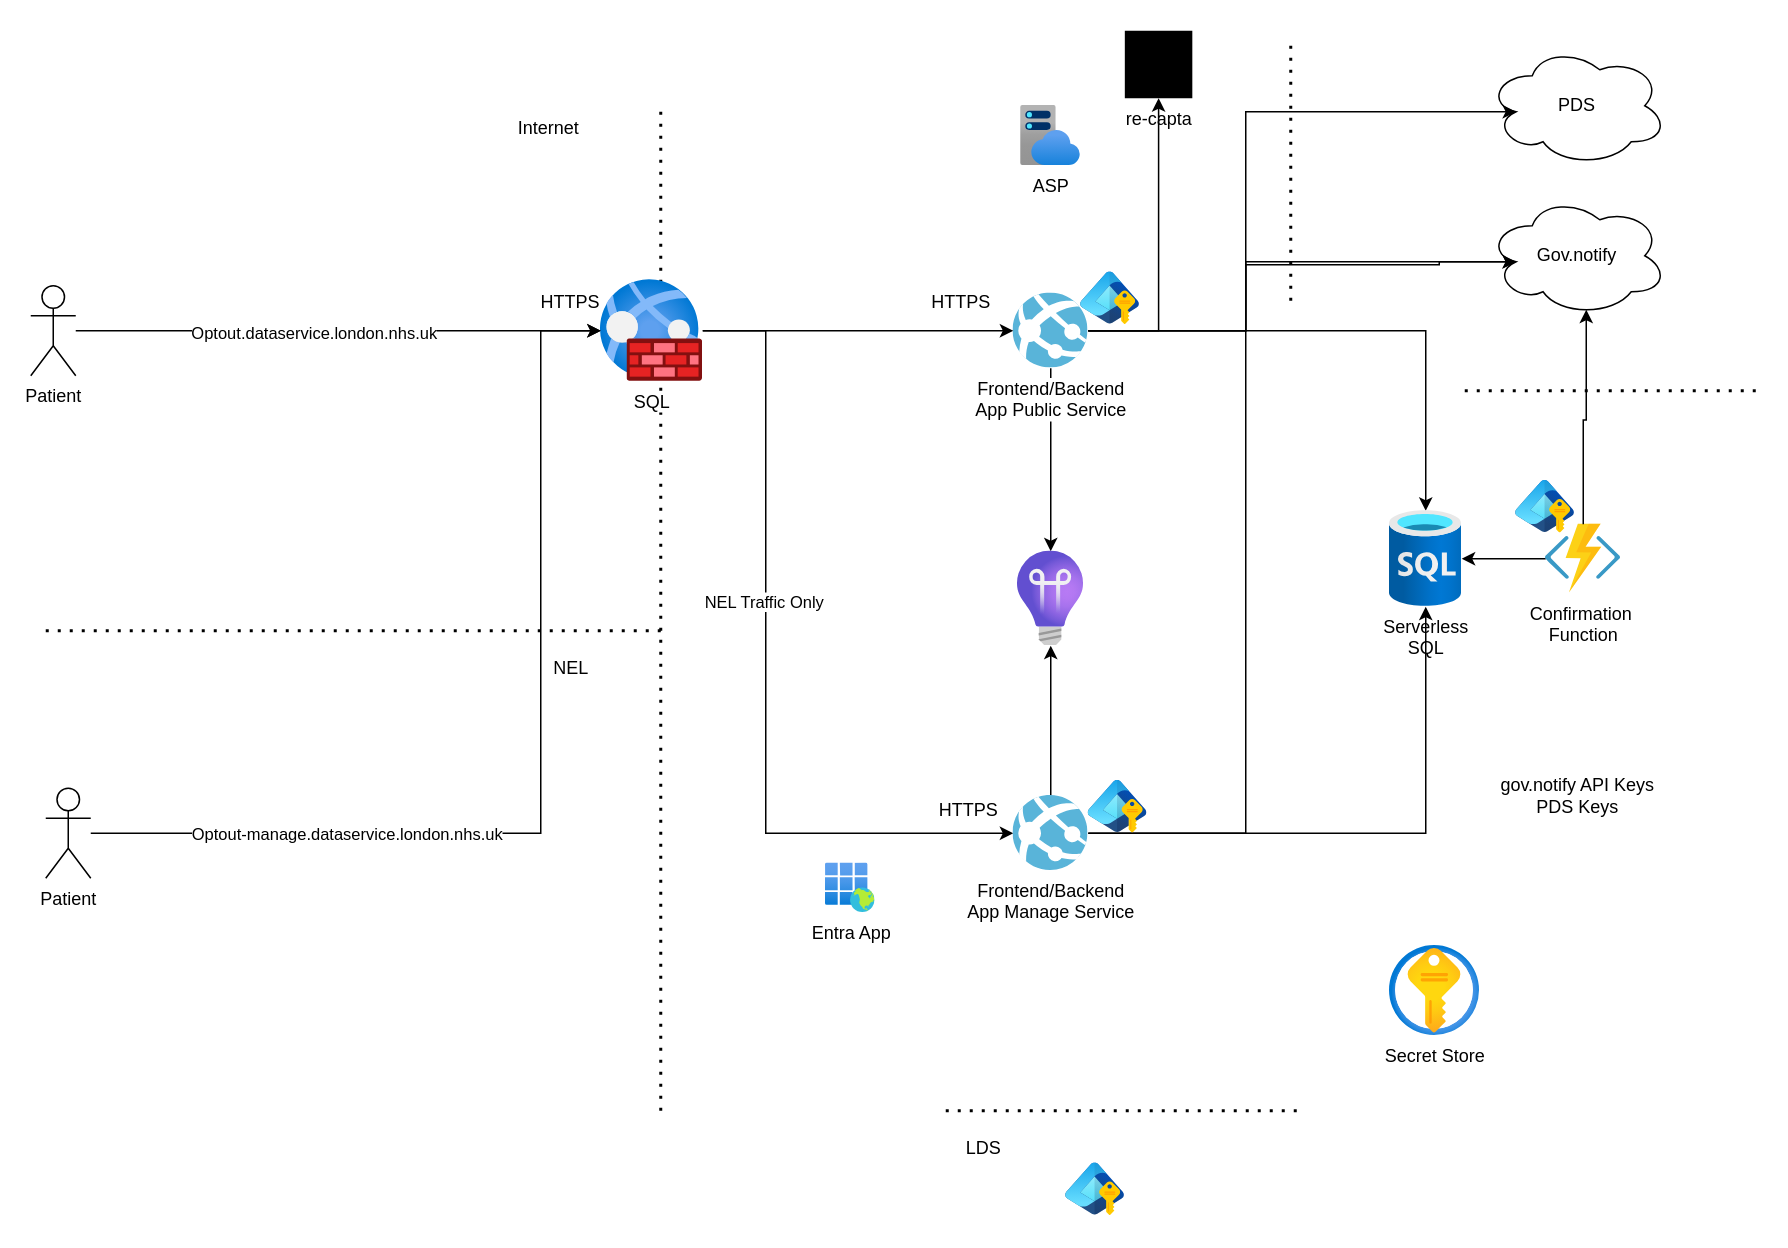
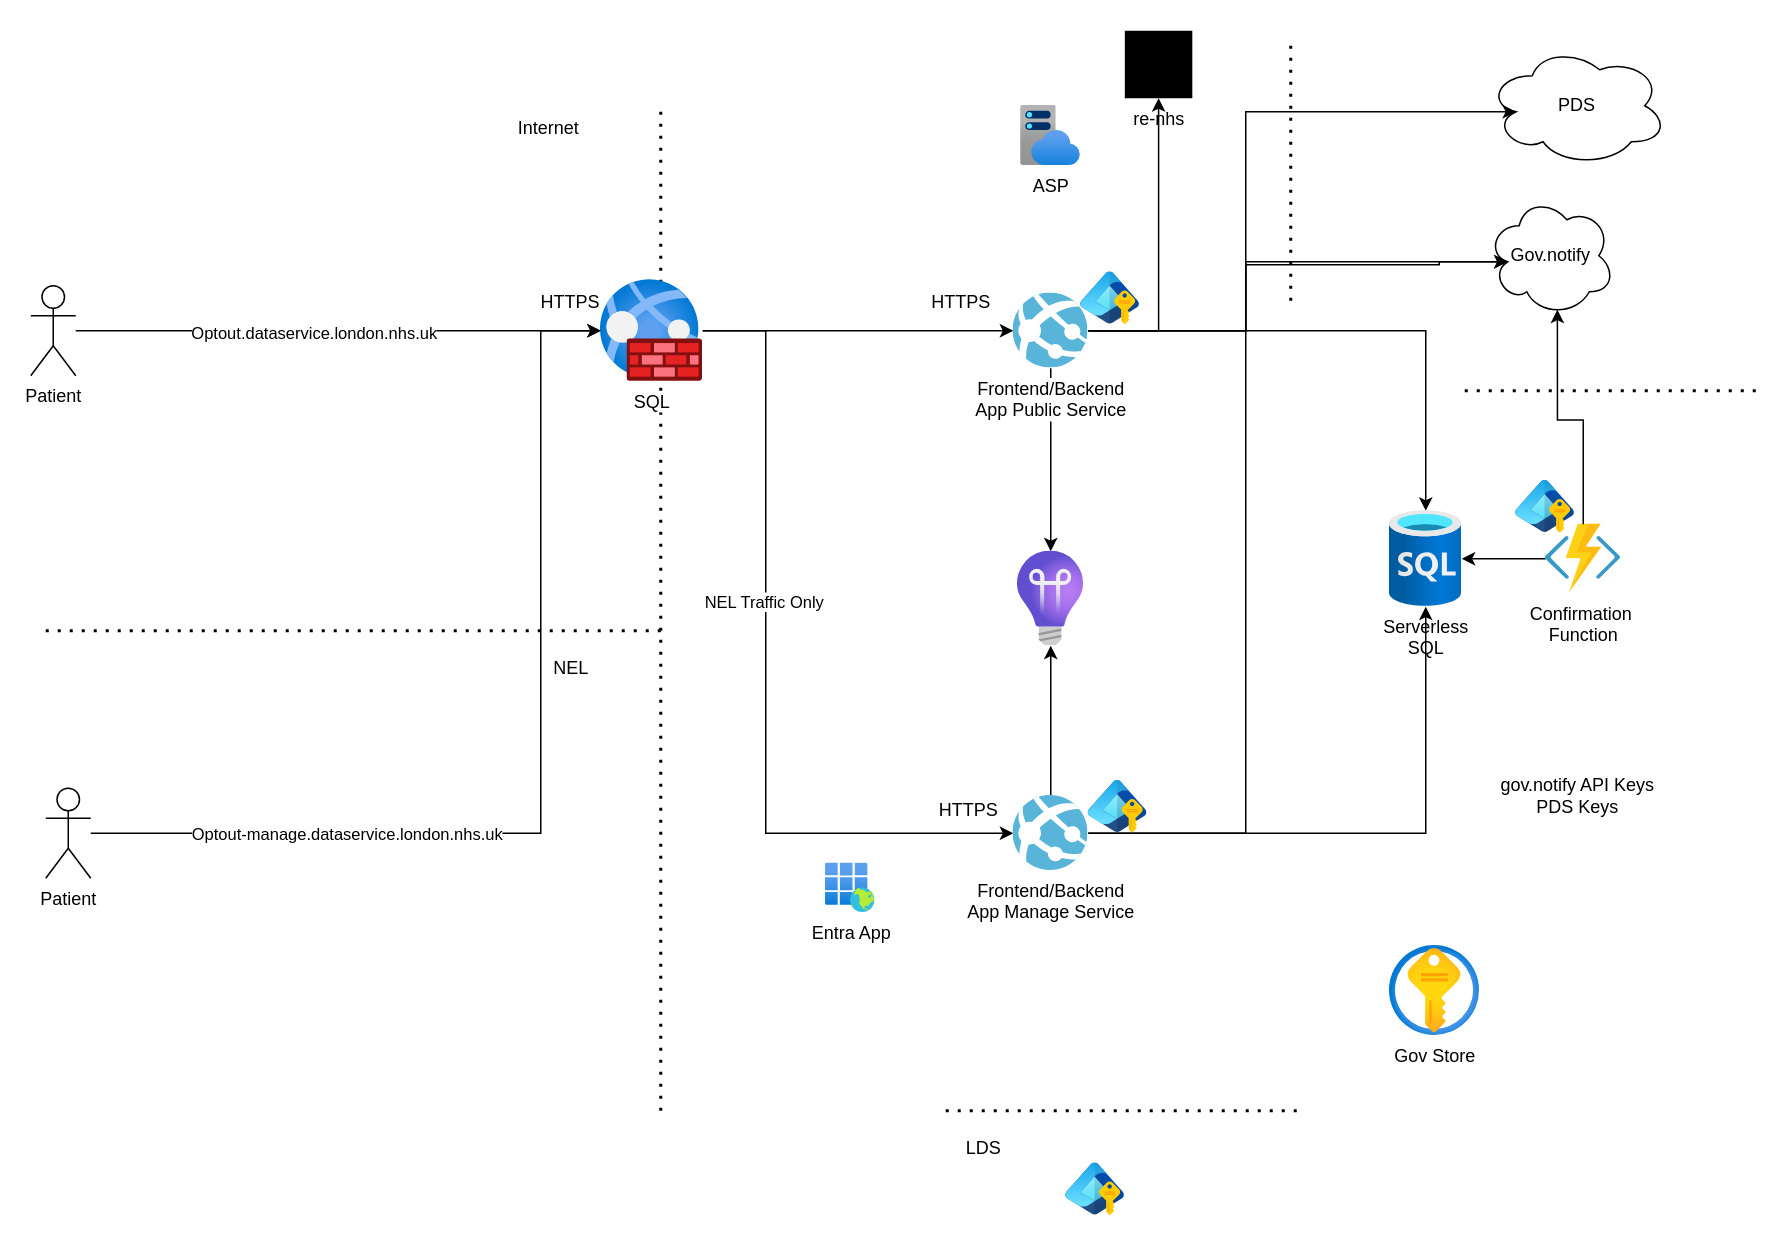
- <mxCell id="48" value="re-capta" style="sketch=0;verticalLabelPosition=bottom;sketch=0;aspect=fixed;html=1;verticalAlign=top;strokeColor=none;fillColor=#000000;align=center;outlineConnect=0;pointerEvents=1;shape=mxgraph.citrix2.authentication_google;" vertex="1" parent="1"><mxGeometry x="749.38" y="20" width="45" height="45" as="geometry" /></mxCell>
+ <mxCell id="48" value="re-nhs" style="sketch=0;verticalLabelPosition=bottom;sketch=0;aspect=fixed;html=1;verticalAlign=top;strokeColor=none;fillColor=#000000;align=center;outlineConnect=0;pointerEvents=1;shape=mxgraph.citrix2.authentication_google;" vertex="1" parent="1"><mxGeometry x="749.38" y="20" width="45" height="45" as="geometry" /></mxCell>
- <mxCell id="34" value="Gov.notify" style="ellipse;shape=cloud;whiteSpace=wrap;html=1;" vertex="1" parent="1"><mxGeometry x="991" y="130" width="120" height="80" as="geometry" /></mxCell>
+ <mxCell id="34" value="Gov.notify" style="ellipse;shape=cloud;whiteSpace=wrap;html=1;" vertex="1" parent="1"><mxGeometry x="991" y="130" width="85" height="80" as="geometry" /></mxCell>
- <mxCell id="31" value="Secret Store" style="image;aspect=fixed;html=1;points=[];align=center;fontSize=12;image=img/lib/azure2/security/Key_Vaults.svg;" vertex="1" parent="1"><mxGeometry x="926" y="630" width="60" height="60" as="geometry" /></mxCell>
+ <mxCell id="31" value="Gov Store" style="image;aspect=fixed;html=1;points=[];align=center;fontSize=12;image=img/lib/azure2/security/Key_Vaults.svg;" vertex="1" parent="1"><mxGeometry x="926" y="630" width="60" height="60" as="geometry" /></mxCell>
